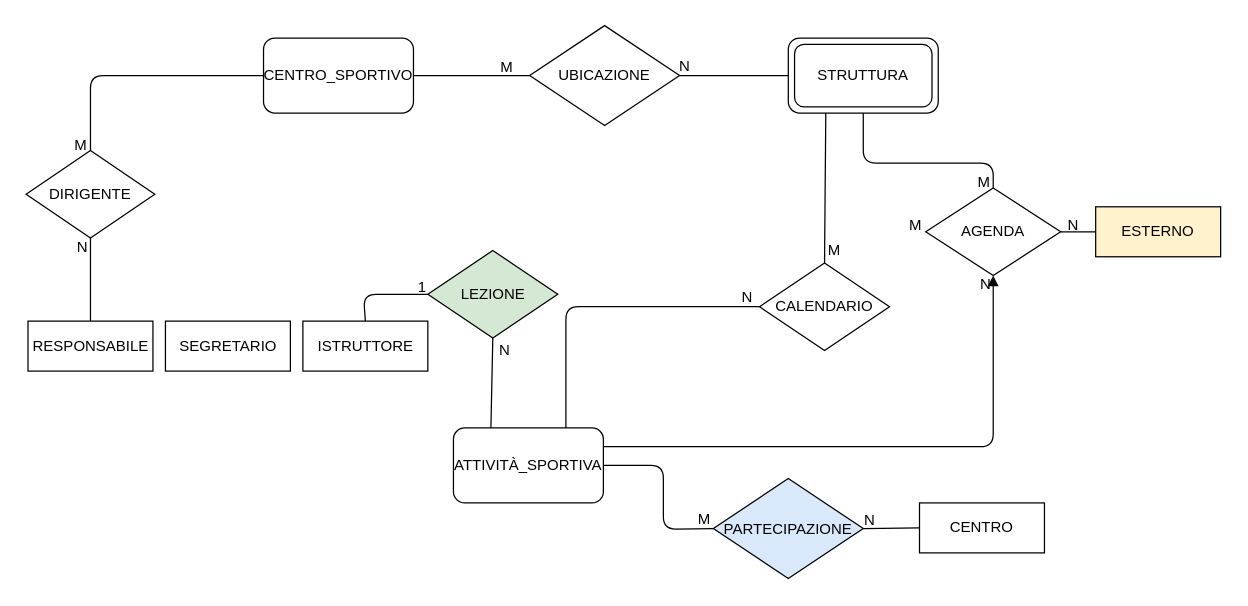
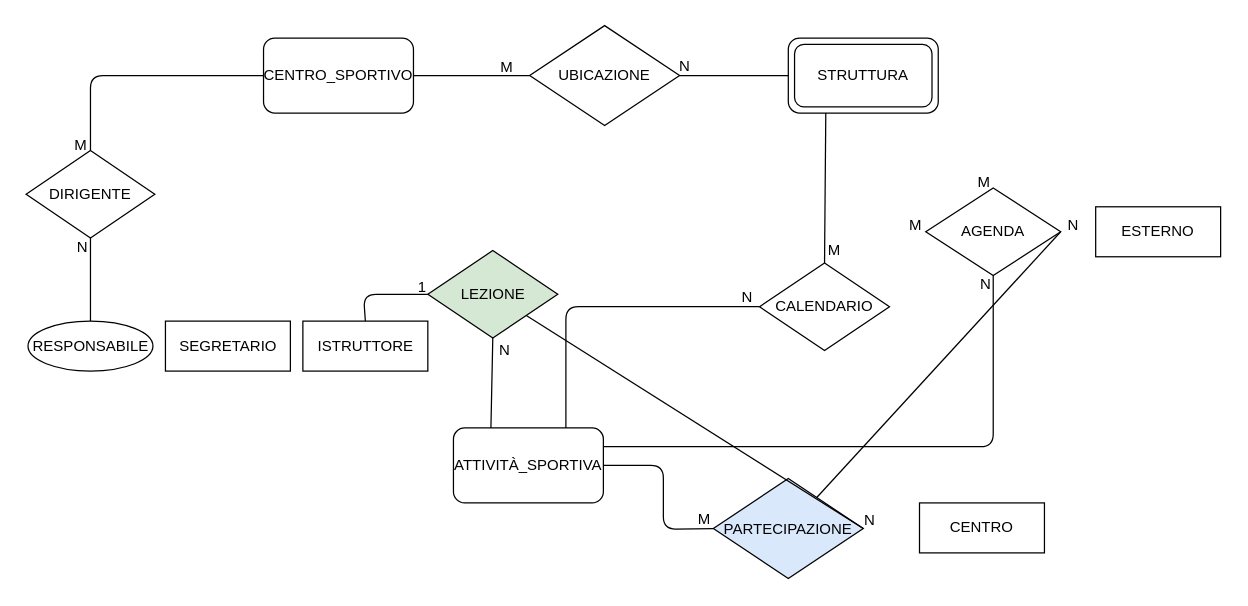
- <mxCell id="18" value="" style="endArrow=none;html=1;fillColor=#1A1A1A;entryX=0.5;entryY=1;entryDx=0;entryDy=0;exitX=0.5;exitY=0;exitDx=0;exitDy=0;" parent="1" source="9" target="6" edge="1"><mxGeometry width="50" height="50" relative="1" as="geometry"><mxPoint x="640" y="210" as="sourcePoint" /><mxPoint x="690" y="160" as="targetPoint" /><Array as="points"><mxPoint x="794" y="130" /><mxPoint x="690" y="130" /></Array></mxGeometry></mxCell>
- <mxCell id="43" value="" style="endArrow=none;html=1;entryX=0;entryY=0.5;entryDx=0;entryDy=0;exitX=1;exitY=0.5;exitDx=0;exitDy=0;" edge="1" parent="1" source="9" target="13"><mxGeometry width="50" height="50" relative="1" as="geometry"><mxPoint x="876" y="270" as="sourcePoint" /><mxPoint x="880" y="50" as="targetPoint" /></mxGeometry></mxCell>
+ <mxCell id="43" value="" style="endArrow=none;html=1;exitX=1;exitY=0.5;exitDx=0;exitDy=0;" edge="1" parent="1" source="9" target="11"><mxGeometry width="50" height="50" relative="1" as="geometry"><mxPoint x="876" y="270" as="sourcePoint" /><mxPoint x="880" y="50" as="targetPoint" /></mxGeometry></mxCell>
- <mxCell id="13" value="ESTERNO" style="rounded=0;whiteSpace=wrap;html=1;shadow=0;fillColor=#fff2cc;" parent="1" vertex="1"><mxGeometry x="876" y="165" width="100" height="40" as="geometry" /></mxCell>
+ <mxCell id="13" value="ESTERNO" style="rounded=0;whiteSpace=wrap;html=1;shadow=0;" parent="1" vertex="1"><mxGeometry x="876" y="165" width="100" height="40" as="geometry" /></mxCell>
- <mxCell id="21" value="" style="endArrow=block;html=1;entryX=0.5;entryY=1;entryDx=0;entryDy=0;exitX=1;exitY=0.25;exitDx=0;exitDy=0;" parent="1" source="20" target="9" edge="1"><mxGeometry width="50" height="50" relative="1" as="geometry"><mxPoint x="120" y="660" as="sourcePoint" /><mxPoint x="170" y="610" as="targetPoint" /><Array as="points"><mxPoint x="794" y="357" /><mxPoint x="794" y="280" /></Array></mxGeometry></mxCell>
+ <mxCell id="21" value="" style="endArrow=none;html=1;entryX=0.5;entryY=1;entryDx=0;entryDy=0;exitX=1;exitY=0.25;exitDx=0;exitDy=0;" parent="1" source="20" target="9" edge="1"><mxGeometry width="50" height="50" relative="1" as="geometry"><mxPoint x="120" y="660" as="sourcePoint" /><mxPoint x="170" y="610" as="targetPoint" /><Array as="points"><mxPoint x="794" y="357" /><mxPoint x="794" y="280" /></Array></mxGeometry></mxCell>
- <mxCell id="2" value="RESPONSABILE" style="rounded=0;whiteSpace=wrap;html=1;" parent="1" vertex="1"><mxGeometry x="21.5" y="256.5" width="100" height="40" as="geometry" /></mxCell>
+ <mxCell id="2" value="RESPONSABILE" style="ellipse;whiteSpace=wrap;html=1;" parent="1" vertex="1"><mxGeometry x="21.5" y="256.5" width="100" height="40" as="geometry" /></mxCell>
- <mxCell id="24" value="" style="endArrow=none;html=1;exitX=1;exitY=0.5;exitDx=0;exitDy=0;entryX=0;entryY=0.5;entryDx=0;entryDy=0;" parent="1" source="11" target="12" edge="1"><mxGeometry width="50" height="50" relative="1" as="geometry"><mxPoint x="310" y="425" as="sourcePoint" /><mxPoint x="511" y="478.5" as="targetPoint" /></mxGeometry></mxCell>
+ <mxCell id="24" value="" style="endArrow=none;html=1;exitX=1;exitY=0.5;exitDx=0;exitDy=0;" parent="1" source="11" target="22" edge="1"><mxGeometry width="50" height="50" relative="1" as="geometry"><mxPoint x="310" y="425" as="sourcePoint" /><mxPoint x="511" y="478.5" as="targetPoint" /></mxGeometry></mxCell>
